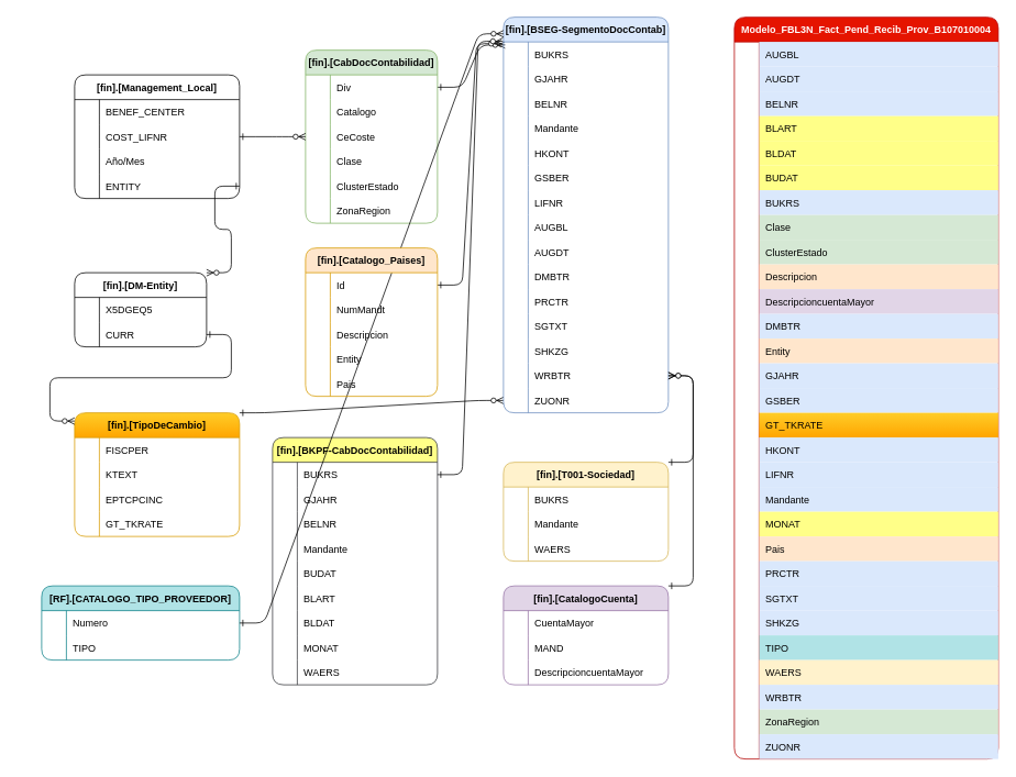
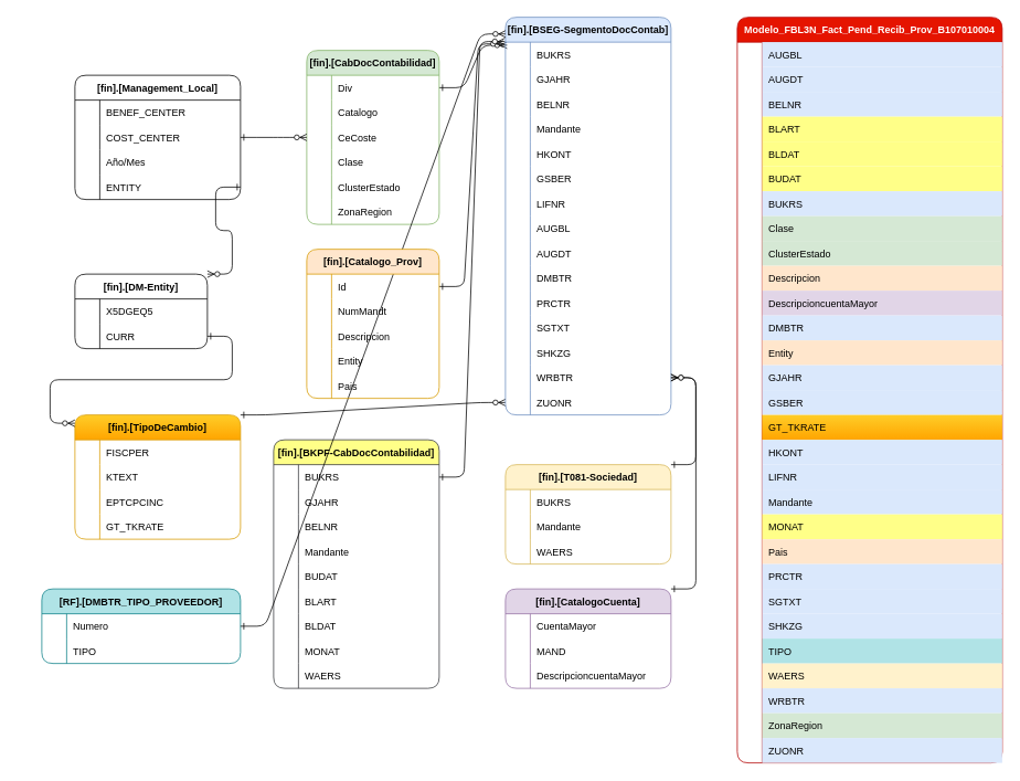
- <mxCell id="236" value="COST_LIFNR" style="shape=partialRectangle;overflow=hidden;connectable=0;fillColor=none;align=left;strokeColor=inherit;top=0;left=0;bottom=0;right=0;spacingLeft=6;" vertex="1" parent="234"><mxGeometry x="30" width="170" height="30" as="geometry"><mxRectangle width="170" height="30" as="alternateBounds" /></mxGeometry></mxCell>
+ <mxCell id="236" value="COST_CENTER" style="shape=partialRectangle;overflow=hidden;connectable=0;fillColor=none;align=left;strokeColor=inherit;top=0;left=0;bottom=0;right=0;spacingLeft=6;" vertex="1" parent="234"><mxGeometry x="30" width="170" height="30" as="geometry"><mxRectangle width="170" height="30" as="alternateBounds" /></mxGeometry></mxCell>
- <mxCell id="252" value="[fin].[Catalogo_Paises]" style="shape=table;startSize=30;container=1;collapsible=1;childLayout=tableLayout;fixedRows=1;rowLines=0;fontStyle=1;align=center;resizeLast=1;rounded=1;fillColor=#ffe6cc;strokeColor=#d79b00;" vertex="1" parent="1"><mxGeometry x="370" y="300" width="160" height="180" as="geometry" /></mxCell>
+ <mxCell id="252" value="[fin].[Catalogo_Prov]" style="shape=table;startSize=30;container=1;collapsible=1;childLayout=tableLayout;fixedRows=1;rowLines=0;fontStyle=1;align=center;resizeLast=1;rounded=1;fillColor=#ffe6cc;strokeColor=#d79b00;" vertex="1" parent="1"><mxGeometry x="370" y="300" width="160" height="180" as="geometry" /></mxCell>
- <mxCell id="138" value="[fin].[T001-Sociedad]" style="shape=table;startSize=30;container=1;collapsible=1;childLayout=tableLayout;fixedRows=1;rowLines=0;fontStyle=1;align=center;resizeLast=1;rounded=1;fillColor=#fff2cc;strokeColor=#d6b656;" vertex="1" parent="1"><mxGeometry x="610" y="560" width="200" height="120" as="geometry" /></mxCell>
+ <mxCell id="138" value="[fin].[T081-Sociedad]" style="shape=table;startSize=30;container=1;collapsible=1;childLayout=tableLayout;fixedRows=1;rowLines=0;fontStyle=1;align=center;resizeLast=1;rounded=1;fillColor=#fff2cc;strokeColor=#d6b656;" vertex="1" parent="1"><mxGeometry x="610" y="560" width="200" height="120" as="geometry" /></mxCell>
- <mxCell id="218" value="[RF].[CATALOGO_TIPO_PROVEEDOR]" style="shape=table;startSize=30;container=1;collapsible=1;childLayout=tableLayout;fixedRows=1;rowLines=0;fontStyle=1;align=center;resizeLast=1;rounded=1;fillColor=#b0e3e6;strokeColor=#0e8088;" vertex="1" parent="1"><mxGeometry x="50" y="710" width="240" height="90" as="geometry" /></mxCell>
+ <mxCell id="218" value="[RF].[DMBTR_TIPO_PROVEEDOR]" style="shape=table;startSize=30;container=1;collapsible=1;childLayout=tableLayout;fixedRows=1;rowLines=0;fontStyle=1;align=center;resizeLast=1;rounded=1;fillColor=#b0e3e6;strokeColor=#0e8088;" vertex="1" parent="1"><mxGeometry x="50" y="710" width="240" height="90" as="geometry" /></mxCell>
